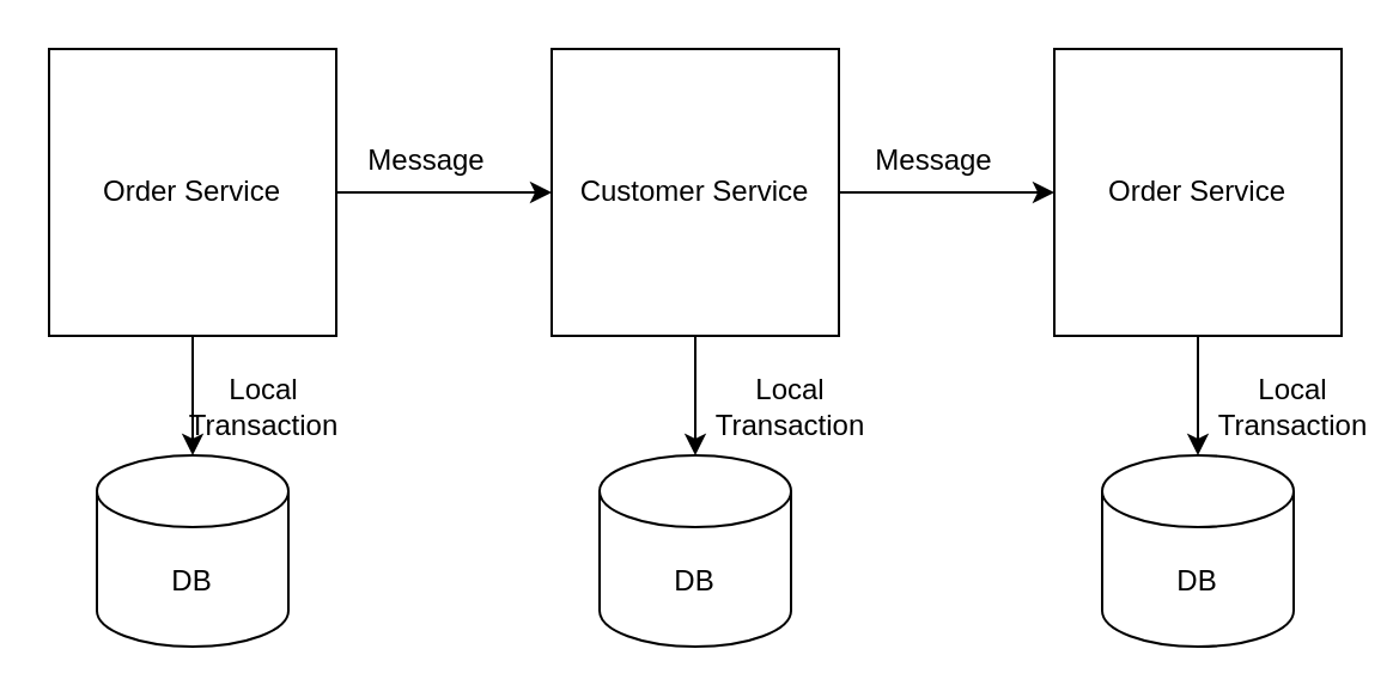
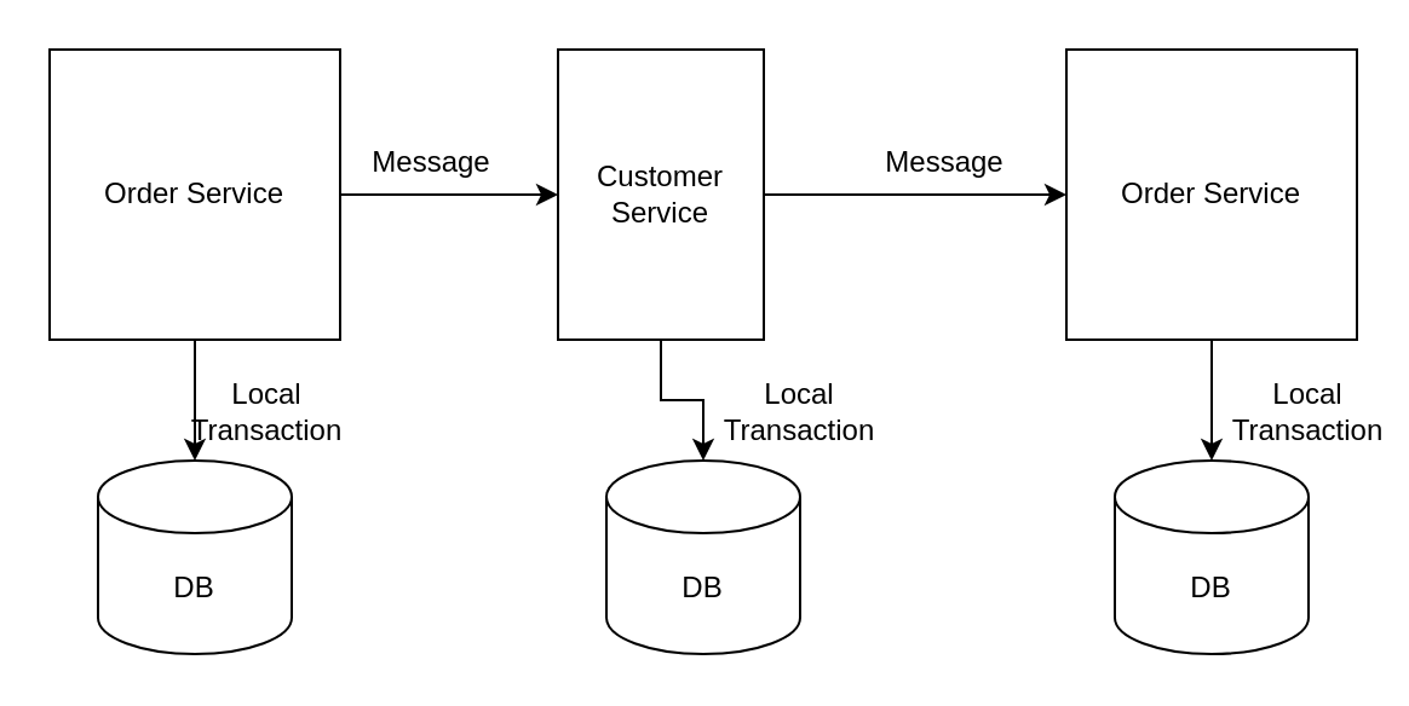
- <mxCell id="7" value="Customer Service" style="rounded=0;whiteSpace=wrap;html=1;" vertex="1" parent="1"><mxGeometry x="230" y="20" width="120" height="120" as="geometry" /></mxCell>
+ <mxCell id="7" value="Customer Service" style="rounded=0;whiteSpace=wrap;html=1;" vertex="1" parent="1"><mxGeometry x="230" y="20" width="85" height="120" as="geometry" /></mxCell>
